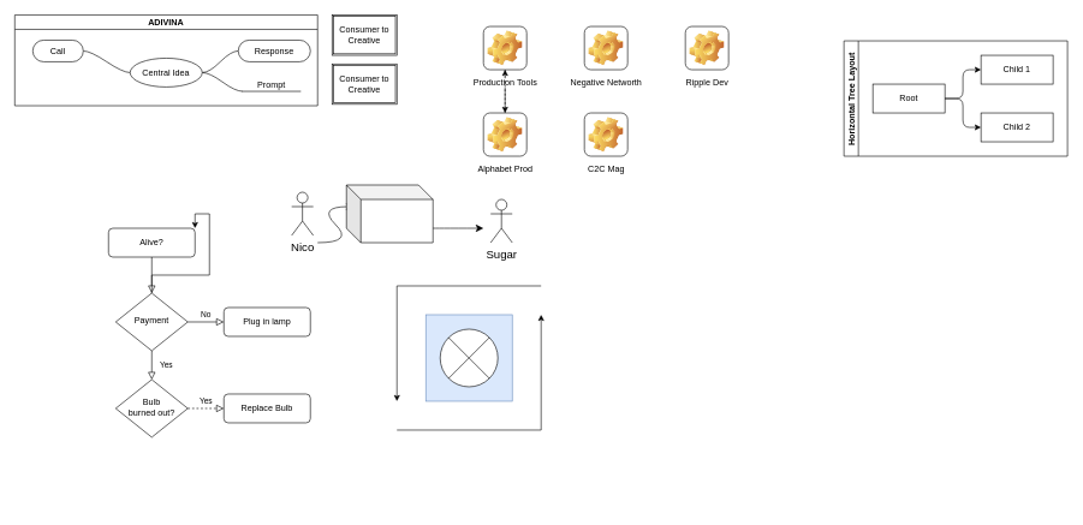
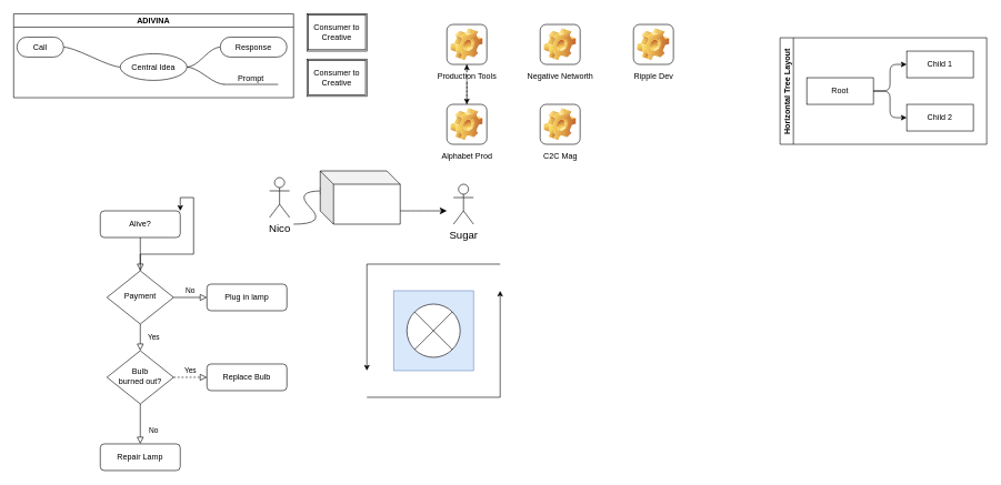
- <mxCell id="26" value="Call" style="whiteSpace=wrap;html=1;rounded=1;arcSize=50;align=center;verticalAlign=middle;strokeWidth=1;autosize=1;spacing=4;treeFolding=1;treeMoving=1;newEdgeStyle={&quot;edgeStyle&quot;:&quot;entityRelationEdgeStyle&quot;,&quot;startArrow&quot;:&quot;none&quot;,&quot;endArrow&quot;:&quot;none&quot;,&quot;segment&quot;:10,&quot;curved&quot;:1,&quot;sourcePerimeterSpacing&quot;:0,&quot;targetPerimeterSpacing&quot;:0};" parent="19" vertex="1"><mxGeometry x="25" y="35" width="70" height="30" as="geometry" /></mxCell>
+ <mxCell id="26" value="Call" style="whiteSpace=wrap;html=1;rounded=1;arcSize=50;align=center;verticalAlign=middle;strokeWidth=1;autosize=1;spacing=4;treeFolding=1;treeMoving=1;newEdgeStyle={&quot;edgeStyle&quot;:&quot;entityRelationEdgeStyle&quot;,&quot;startArrow&quot;:&quot;none&quot;,&quot;endArrow&quot;:&quot;none&quot;,&quot;segment&quot;:10,&quot;curved&quot;:1,&quot;sourcePerimeterSpacing&quot;:0,&quot;targetPerimeterSpacing&quot;:0};" parent="19" vertex="1"><mxGeometry x="5" y="35" width="70" height="30" as="geometry" /></mxCell>
+ <mxCell id="9" value="No" style="rounded=0;html=1;jettySize=auto;orthogonalLoop=1;fontSize=11;endArrow=block;endFill=0;endSize=8;strokeWidth=1;shadow=0;labelBackgroundColor=none;edgeStyle=orthogonalEdgeStyle;" parent="1" source="11" target="12" edge="1"><mxGeometry x="0.333" y="20" relative="1" as="geometry"><mxPoint as="offset" /></mxGeometry></mxCell>
+ <mxCell id="12" value="Repair Lamp" style="rounded=1;whiteSpace=wrap;html=1;fontSize=12;glass=0;strokeWidth=1;shadow=0;" parent="1" vertex="1"><mxGeometry x="150" y="666" width="120" height="40" as="geometry" /></mxCell>
